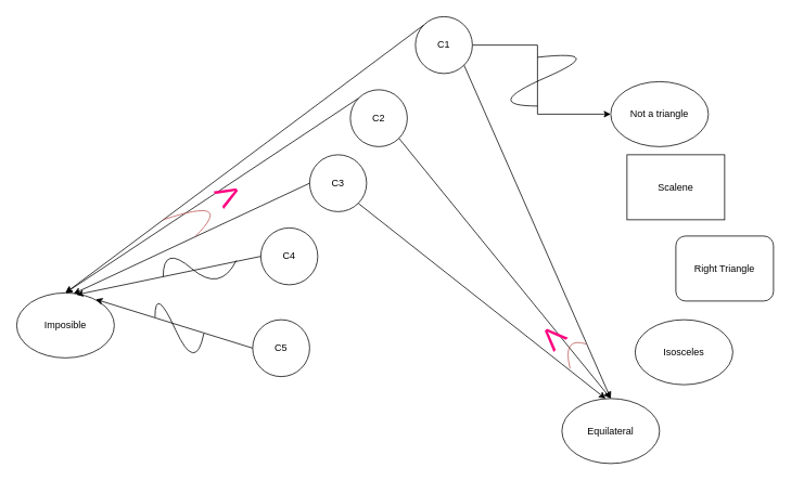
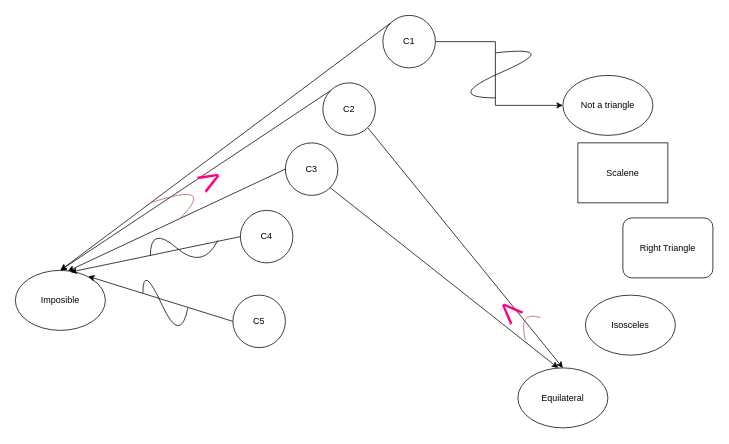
- <mxCell id="15" value="" style="endArrow=classic;html=1;exitX=1;exitY=1;exitDx=0;exitDy=0;entryX=0.5;entryY=0;entryDx=0;entryDy=0;" edge="1" parent="1" source="12" target="5"><mxGeometry width="50" height="50" relative="1" as="geometry"><mxPoint x="710" y="490" as="sourcePoint" /><mxPoint x="760" y="440" as="targetPoint" /></mxGeometry></mxCell>
